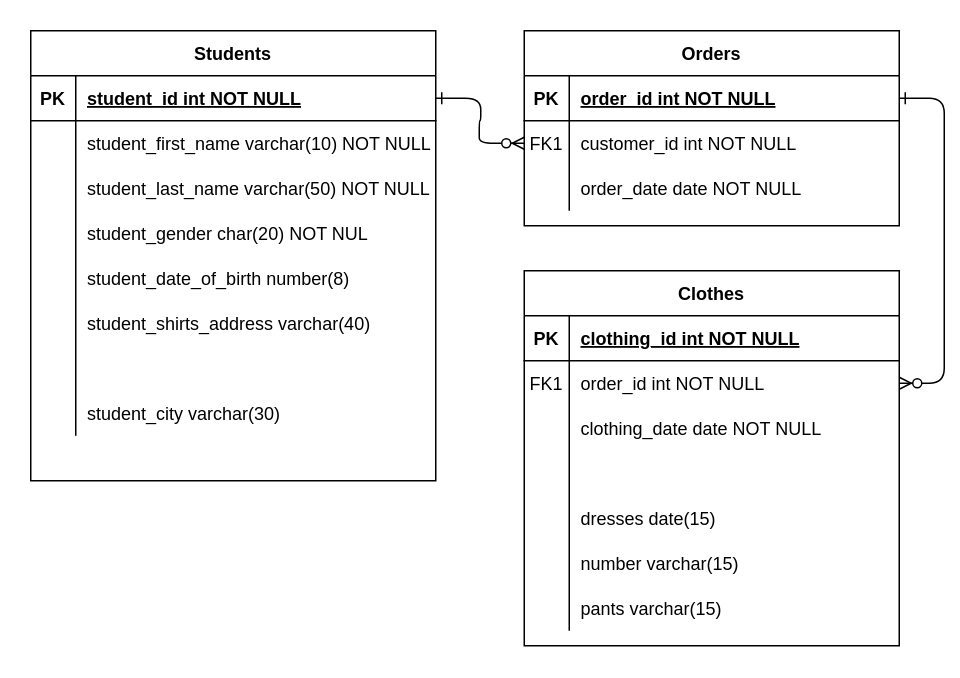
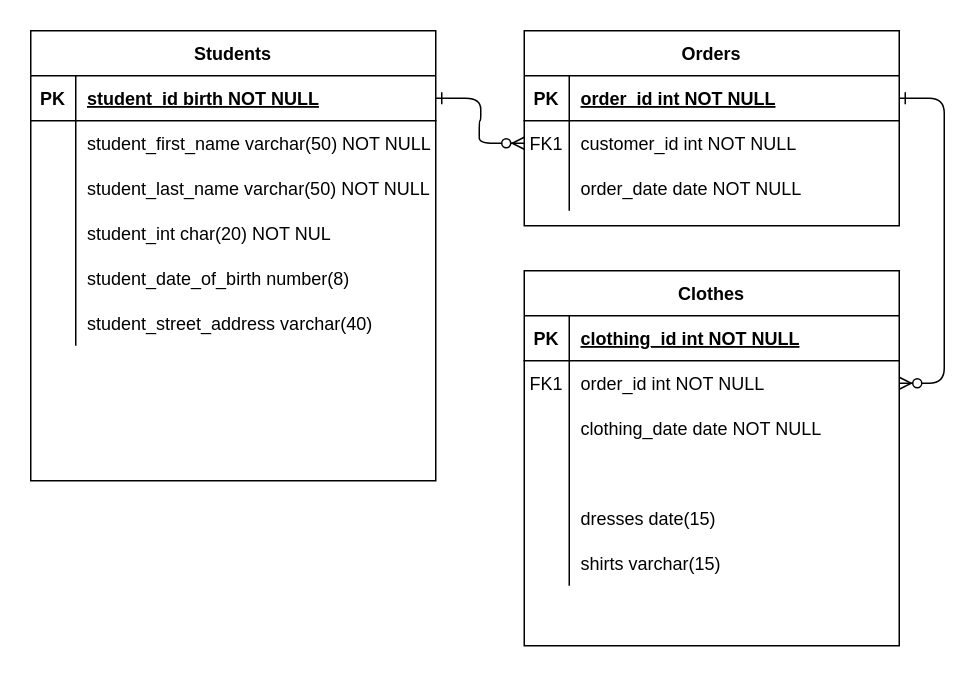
- <mxCell id="38" value="student_id int NOT NULL " style="shape=partialRectangle;overflow=hidden;connectable=0;fillColor=none;top=0;left=0;bottom=0;right=0;align=left;spacingLeft=6;fontStyle=5;" parent="36" vertex="1"><mxGeometry x="30" width="240.0" height="30" as="geometry" /></mxCell>
+ <mxCell id="38" value="student_id birth NOT NULL " style="shape=partialRectangle;overflow=hidden;connectable=0;fillColor=none;top=0;left=0;bottom=0;right=0;align=left;spacingLeft=6;fontStyle=5;" parent="36" vertex="1"><mxGeometry x="30" width="240.0" height="30" as="geometry" /></mxCell>
- <mxCell id="41" value="student_first_name varchar(10) NOT NULL" style="shape=partialRectangle;overflow=hidden;connectable=0;fillColor=none;top=0;left=0;bottom=0;right=0;align=left;spacingLeft=6;" parent="39" vertex="1"><mxGeometry x="30" width="240.0" height="30" as="geometry" /></mxCell>
+ <mxCell id="41" value="student_first_name varchar(50) NOT NULL" style="shape=partialRectangle;overflow=hidden;connectable=0;fillColor=none;top=0;left=0;bottom=0;right=0;align=left;spacingLeft=6;" parent="39" vertex="1"><mxGeometry x="30" width="240.0" height="30" as="geometry" /></mxCell>
- <mxCell id="47" value="student_gender char(20) NOT NUL" style="shape=partialRectangle;overflow=hidden;connectable=0;fillColor=none;top=0;left=0;bottom=0;right=0;align=left;spacingLeft=6;" parent="45" vertex="1"><mxGeometry x="30" width="240.0" height="30" as="geometry" /></mxCell>
+ <mxCell id="47" value="student_int char(20) NOT NUL" style="shape=partialRectangle;overflow=hidden;connectable=0;fillColor=none;top=0;left=0;bottom=0;right=0;align=left;spacingLeft=6;" parent="45" vertex="1"><mxGeometry x="30" width="240.0" height="30" as="geometry" /></mxCell>
- <mxCell id="53" value="student_shirts_address varchar(40)" style="shape=partialRectangle;overflow=hidden;connectable=0;fillColor=none;top=0;left=0;bottom=0;right=0;align=left;spacingLeft=6;" parent="51" vertex="1"><mxGeometry x="30" width="240.0" height="30" as="geometry" /></mxCell>
+ <mxCell id="53" value="student_street_address varchar(40)" style="shape=partialRectangle;overflow=hidden;connectable=0;fillColor=none;top=0;left=0;bottom=0;right=0;align=left;spacingLeft=6;" parent="51" vertex="1"><mxGeometry x="30" width="240.0" height="30" as="geometry" /></mxCell>
- <mxCell id="58" value="student_city varchar(30)" style="shape=partialRectangle;overflow=hidden;connectable=0;fillColor=none;top=0;left=0;bottom=0;right=0;align=left;spacingLeft=6;" parent="56" vertex="1"><mxGeometry x="30" width="240.0" height="30" as="geometry" /></mxCell>
- <mxCell id="31" value="number varchar(15)" style="shape=partialRectangle;overflow=hidden;connectable=0;fillColor=none;top=0;left=0;bottom=0;right=0;align=left;spacingLeft=6;" parent="29" vertex="1"><mxGeometry x="30" width="220" height="30" as="geometry" /></mxCell>
+ <mxCell id="31" value="shirts varchar(15)" style="shape=partialRectangle;overflow=hidden;connectable=0;fillColor=none;top=0;left=0;bottom=0;right=0;align=left;spacingLeft=6;" parent="29" vertex="1"><mxGeometry x="30" width="220" height="30" as="geometry" /></mxCell>
- <mxCell id="34" value="pants varchar(15)" style="shape=partialRectangle;overflow=hidden;connectable=0;fillColor=none;top=0;left=0;bottom=0;right=0;align=left;spacingLeft=6;" parent="32" vertex="1"><mxGeometry x="30" width="220" height="30" as="geometry" /></mxCell>
